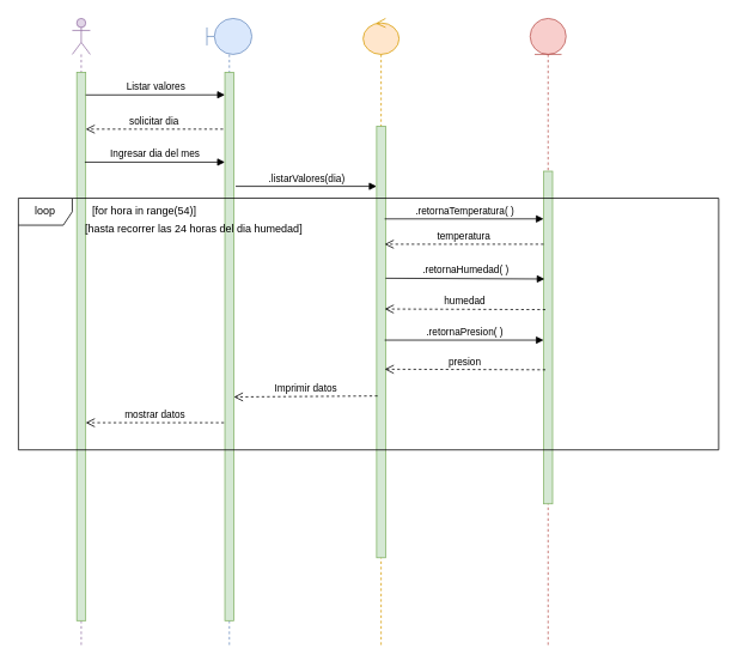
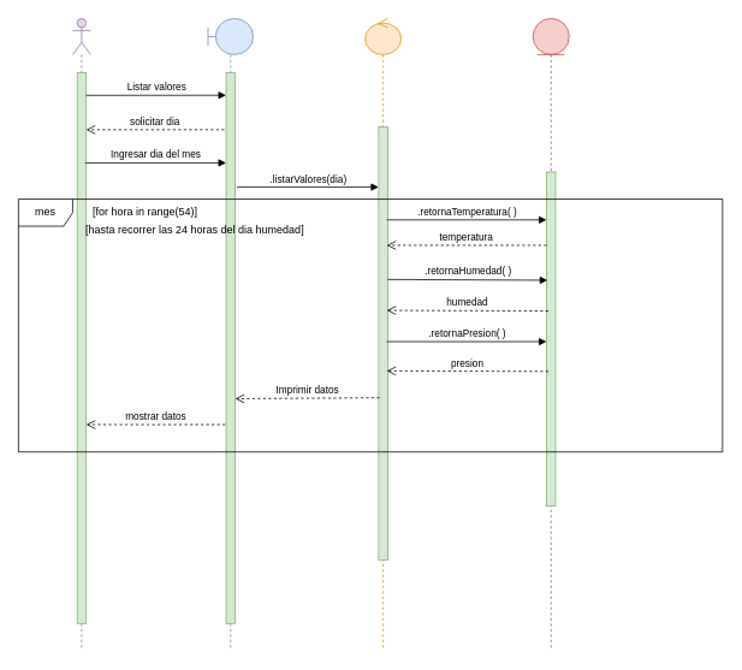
- <mxCell id="14" value="loop" style="shape=umlFrame;whiteSpace=wrap;html=1;" vertex="1" parent="1"><mxGeometry x="20" y="220" width="780" height="280" as="geometry" /></mxCell>
+ <mxCell id="14" value="mes" style="shape=umlFrame;whiteSpace=wrap;html=1;" vertex="1" parent="1"><mxGeometry x="20" y="220" width="780" height="280" as="geometry" /></mxCell>
